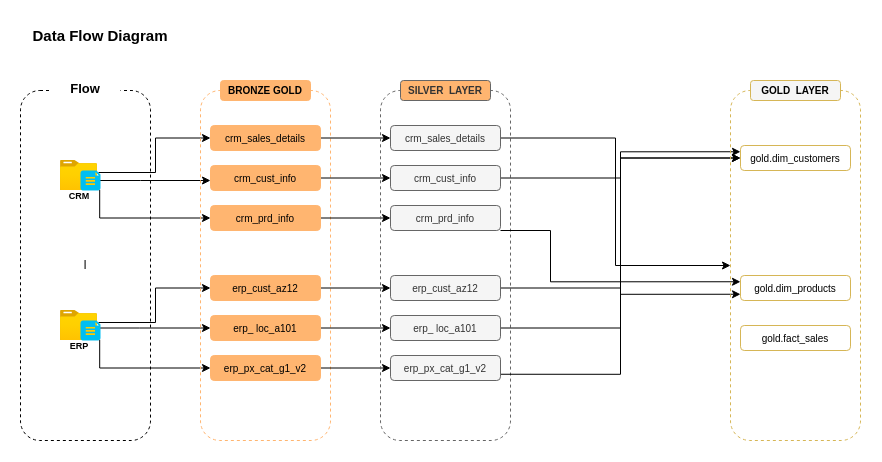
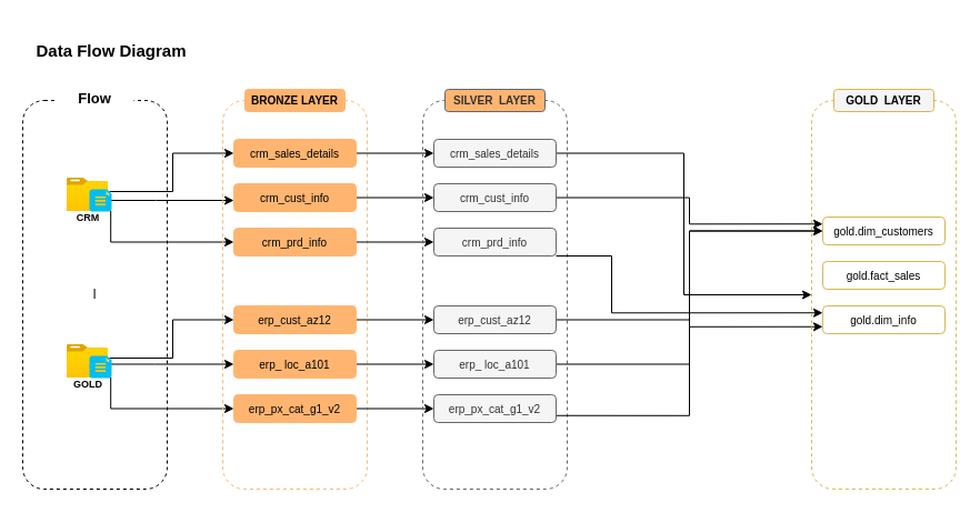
- <mxCell id="32" value="&lt;b&gt;&lt;font style=&quot;font-size: 15px;&quot;&gt;Data Flow Diagram&lt;/font&gt;&lt;/b&gt;" style="text;html=1;align=center;verticalAlign=middle;whiteSpace=wrap;rounded=0;" parent="1" vertex="1"><mxGeometry x="30" y="20" width="140" height="30" as="geometry" /></mxCell>
+ <mxCell id="32" value="&lt;b&gt;&lt;font style=&quot;font-size: 15px;&quot;&gt;Data Flow Diagram&lt;/font&gt;&lt;/b&gt;" style="text;html=1;align=center;verticalAlign=middle;whiteSpace=wrap;rounded=0;" parent="1" vertex="1"><mxGeometry x="30" y="30" width="140" height="30" as="geometry" /></mxCell>
- <mxCell id="17" value="&lt;b&gt;&lt;font style=&quot;font-size: 10px;&quot;&gt;BRONZE GOLD&lt;/font&gt;&lt;/b&gt;" style="rounded=1;whiteSpace=wrap;html=1;fillColor=#FFB570;strokeColor=#FFB570;" parent="1" vertex="1"><mxGeometry x="220" y="80" width="90" height="20" as="geometry" /></mxCell>
+ <mxCell id="17" value="&lt;b&gt;&lt;font style=&quot;font-size: 10px;&quot;&gt;BRONZE LAYER&lt;/font&gt;&lt;/b&gt;" style="rounded=1;whiteSpace=wrap;html=1;fillColor=#FFB570;strokeColor=#FFB570;" parent="1" vertex="1"><mxGeometry x="220" y="80" width="90" height="20" as="geometry" /></mxCell>
- <mxCell id="49" value="&lt;font style=&quot;font-size: 10px;&quot;&gt;gold.dim_customers&lt;/font&gt;" style="rounded=1;whiteSpace=wrap;html=1;fillColor=none;strokeColor=#d6b656;" vertex="1" parent="1"><mxGeometry x="740" y="145" width="110" height="25" as="geometry" /></mxCell>
+ <mxCell id="49" value="&lt;font style=&quot;font-size: 10px;&quot;&gt;gold.dim_customers&lt;/font&gt;" style="rounded=1;whiteSpace=wrap;html=1;fillColor=none;strokeColor=#d6b656;" vertex="1" parent="1"><mxGeometry x="740" y="195" width="110" height="25" as="geometry" /></mxCell>
- <mxCell id="51" value="&lt;font style=&quot;font-size: 10px;&quot;&gt;gold.dim_products&lt;/font&gt;" style="rounded=1;whiteSpace=wrap;html=1;fillColor=none;strokeColor=#d6b656;" vertex="1" parent="1"><mxGeometry x="740" y="275" width="110" height="25" as="geometry" /></mxCell>
+ <mxCell id="51" value="&lt;font style=&quot;font-size: 10px;&quot;&gt;gold.dim_info&lt;/font&gt;" style="rounded=1;whiteSpace=wrap;html=1;fillColor=none;strokeColor=#d6b656;" vertex="1" parent="1"><mxGeometry x="740" y="275" width="110" height="25" as="geometry" /></mxCell>
- <mxCell id="50" value="&lt;font style=&quot;font-size: 10px;&quot;&gt;gold.fact_sales&lt;/font&gt;" style="rounded=1;whiteSpace=wrap;html=1;fillColor=none;strokeColor=#d6b656;" vertex="1" parent="1"><mxGeometry x="740" y="325" width="110" height="25" as="geometry" /></mxCell>
+ <mxCell id="50" value="&lt;font style=&quot;font-size: 10px;&quot;&gt;gold.fact_sales&lt;/font&gt;" style="rounded=1;whiteSpace=wrap;html=1;fillColor=none;strokeColor=#d6b656;" vertex="1" parent="1"><mxGeometry x="740" y="235" width="110" height="25" as="geometry" /></mxCell>
- <mxCell id="9" value="&lt;b&gt;&lt;font style=&quot;font-size: 9px;&quot;&gt;ERP&lt;/font&gt;&lt;/b&gt;" style="text;html=1;align=center;verticalAlign=middle;whiteSpace=wrap;rounded=0;movable=0;resizable=0;rotatable=0;deletable=0;editable=0;locked=1;connectable=0;" parent="1" vertex="1"><mxGeometry x="62.72" y="335" width="31.52" height="20" as="geometry" /></mxCell>
+ <mxCell id="9" value="&lt;b&gt;&lt;font style=&quot;font-size: 9px;&quot;&gt;GOLD&lt;/font&gt;&lt;/b&gt;" style="text;html=1;align=center;verticalAlign=middle;whiteSpace=wrap;rounded=0;movable=0;resizable=0;rotatable=0;deletable=0;editable=0;locked=1;connectable=0;" parent="1" vertex="1"><mxGeometry x="62.72" y="335" width="31.52" height="20" as="geometry" /></mxCell>
